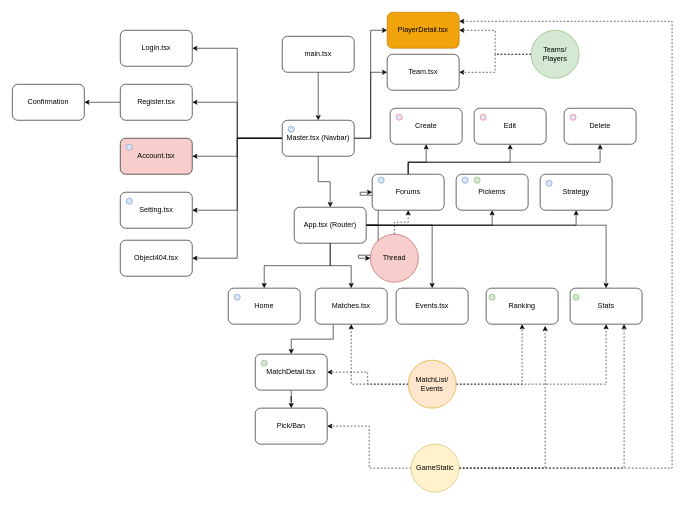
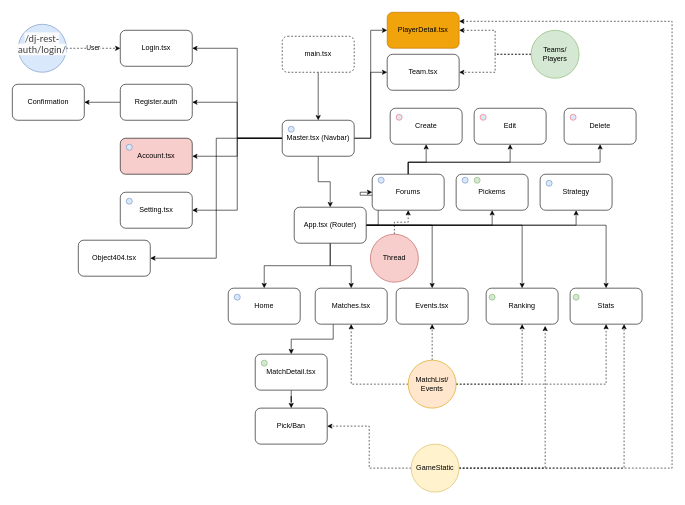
+ <mxCell id="43" value="&#10;&lt;span style=&quot;color: rgb(64, 64, 64); font-family: Lato, proxima-nova, &amp;quot;Helvetica Neue&amp;quot;, Arial, sans-serif; font-size: 16px; font-style: normal; font-variant-ligatures: normal; font-variant-caps: normal; font-weight: 400; letter-spacing: normal; orphans: 2; text-align: left; text-indent: 0px; text-transform: none; widows: 2; word-spacing: 0px; -webkit-text-stroke-width: 0px; background-color: rgb(252, 252, 252); text-decoration-thickness: initial; text-decoration-style: initial; text-decoration-color: initial; float: none; display: inline !important;&quot;&gt;/dj-rest-auth/login/&lt;/span&gt;&#10;&#10;" style="ellipse;whiteSpace=wrap;html=1;aspect=fixed;fillColor=#dae8fc;strokeColor=#6c8ebf;" vertex="1" parent="1"><mxGeometry x="30" y="40" width="80" height="80" as="geometry" /></mxCell>
+ <mxCell id="42" value="User" style="edgeStyle=orthogonalEdgeStyle;rounded=0;orthogonalLoop=1;jettySize=auto;html=1;dashed=1;" edge="1" parent="1" source="43" target="23"><mxGeometry relative="1" as="geometry" /></mxCell>
- <mxCell id="3" value="main.tsx" style="rounded=1;whiteSpace=wrap;html=1;" vertex="1" parent="1"><mxGeometry x="470" y="60" width="120" height="60" as="geometry" /></mxCell>
+ <mxCell id="3" value="main.tsx" style="rounded=1;whiteSpace=wrap;html=1;dashed=1;" vertex="1" parent="1"><mxGeometry x="470" y="60" width="120" height="60" as="geometry" /></mxCell>
- <mxCell id="25" value="Register.tsx" style="rounded=1;whiteSpace=wrap;html=1;" vertex="1" parent="1"><mxGeometry x="200" y="140" width="120" height="60" as="geometry" /></mxCell>
+ <mxCell id="25" value="Register.auth" style="rounded=1;whiteSpace=wrap;html=1;" vertex="1" parent="1"><mxGeometry x="200" y="140" width="120" height="60" as="geometry" /></mxCell>
- <mxCell id="17" style="edgeStyle=orthogonalEdgeStyle;rounded=0;orthogonalLoop=1;jettySize=auto;html=1;" edge="1" parent="1" source="22" target="75"><mxGeometry relative="1" as="geometry" /></mxCell>
+ <mxCell id="17" style="edgeStyle=orthogonalEdgeStyle;rounded=0;orthogonalLoop=1;jettySize=auto;html=1;" edge="1" parent="1" source="22" target="32"><mxGeometry relative="1" as="geometry" /></mxCell>
- <mxCell id="28" value="Object404.tsx" style="rounded=1;whiteSpace=wrap;html=1;" vertex="1" parent="1"><mxGeometry x="200" y="400" width="120" height="60" as="geometry" /></mxCell>
+ <mxCell id="28" value="Object404.tsx" style="rounded=1;whiteSpace=wrap;html=1;" vertex="1" parent="1"><mxGeometry x="130" y="400" width="120" height="60" as="geometry" /></mxCell>
- <mxCell id="59" style="edgeStyle=orthogonalEdgeStyle;rounded=0;orthogonalLoop=1;jettySize=auto;html=1;dashed=1;" edge="1" parent="1" source="62" target="67"><mxGeometry relative="1" as="geometry" /></mxCell>
+ <mxCell id="59" style="edgeStyle=orthogonalEdgeStyle;rounded=0;orthogonalLoop=1;jettySize=auto;html=1;entryX=0.5;entryY=1;entryDx=0;entryDy=0;dashed=1;" edge="1" parent="1" source="62" target="31"><mxGeometry relative="1" as="geometry" /></mxCell>
